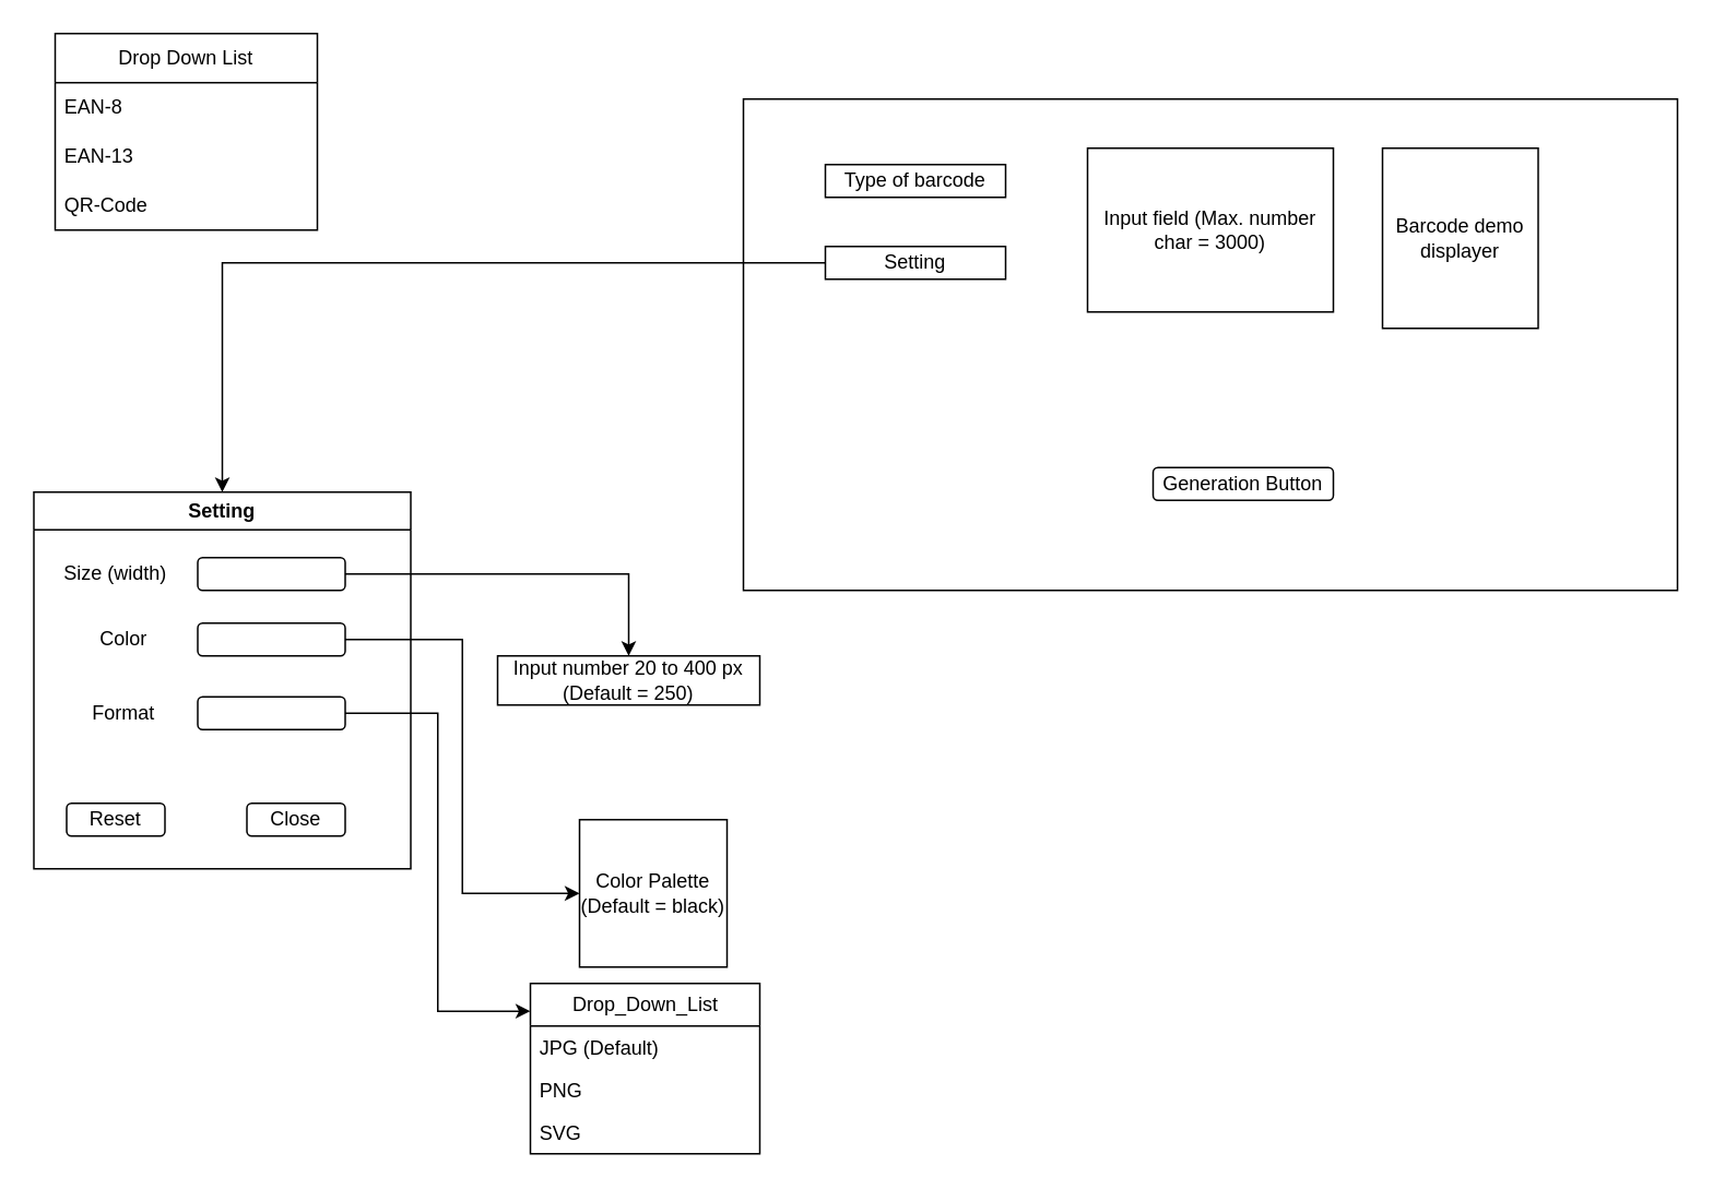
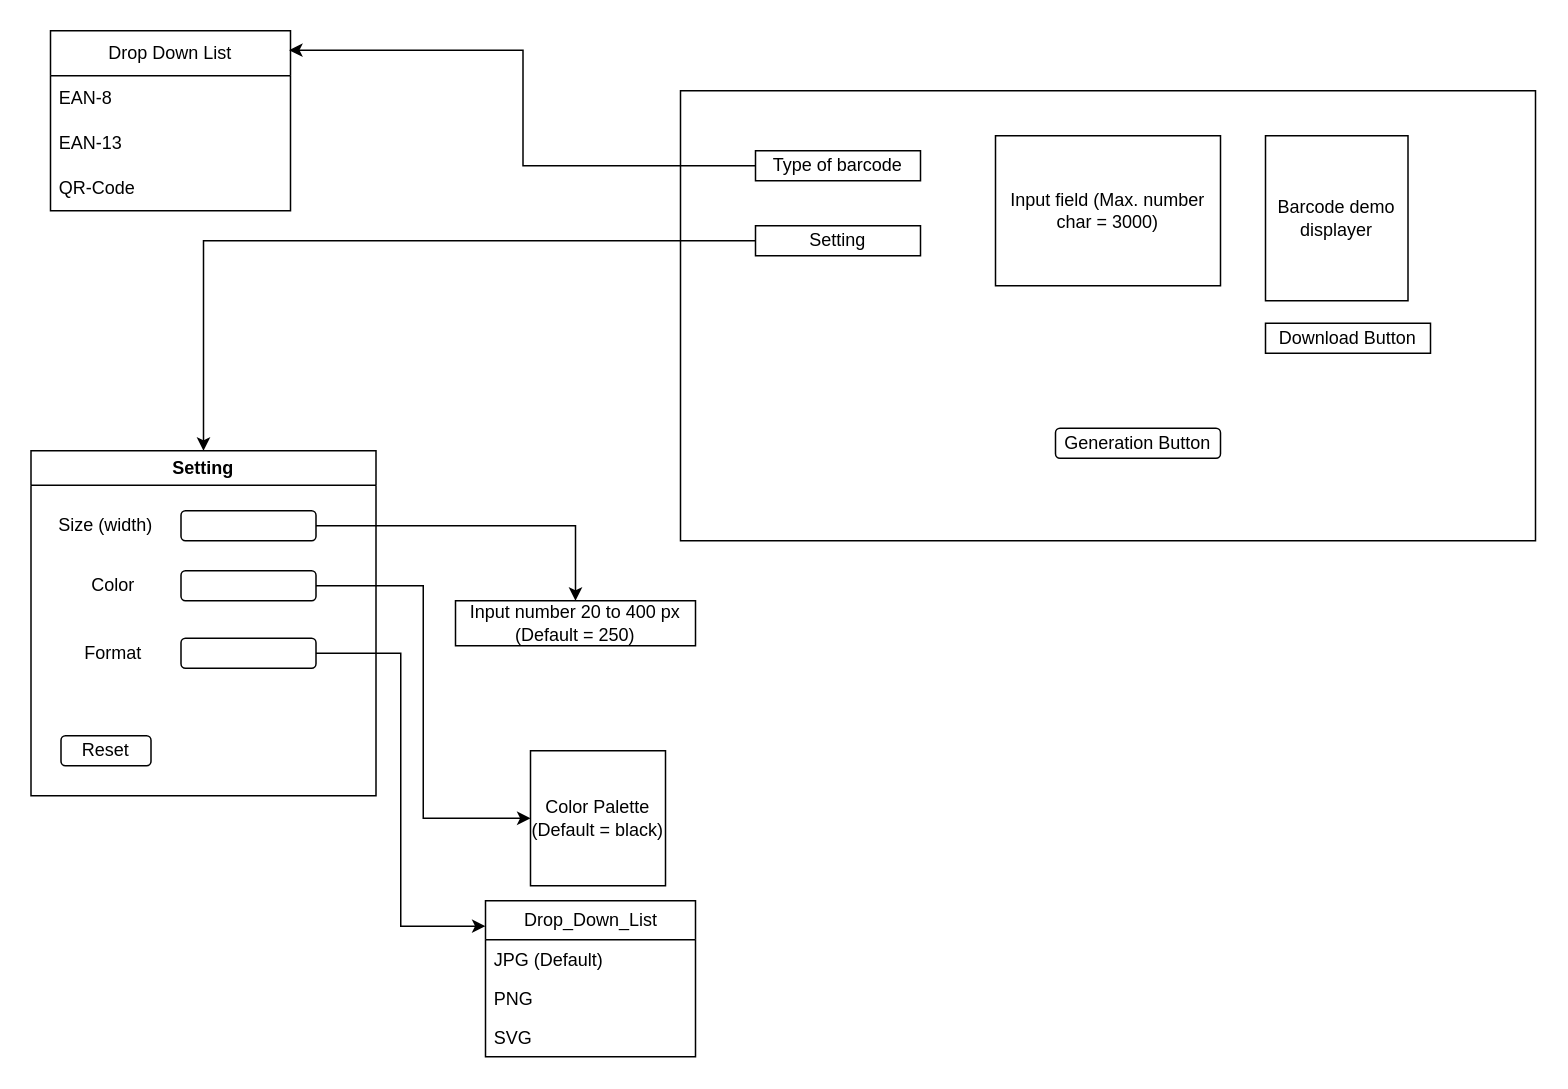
+ <mxCell id="14" style="edgeStyle=orthogonalEdgeStyle;rounded=0;orthogonalLoop=1;jettySize=auto;html=1;exitX=0;exitY=0.5;exitDx=0;exitDy=0;entryX=0.994;entryY=0.108;entryDx=0;entryDy=0;entryPerimeter=0;" parent="1" source="4" target="9" edge="1"><mxGeometry relative="1" as="geometry" /></mxCell>
+ <mxCell id="8" value="Download Button" style="rounded=0;whiteSpace=wrap;html=1;" parent="1" vertex="1"><mxGeometry x="843" y="215" width="110" height="20" as="geometry" /></mxCell>
- <mxCell id="16" value="Close" style="rounded=1;whiteSpace=wrap;html=1;" parent="15" vertex="1"><mxGeometry x="130" y="190" width="60" height="20" as="geometry" /></mxCell>
